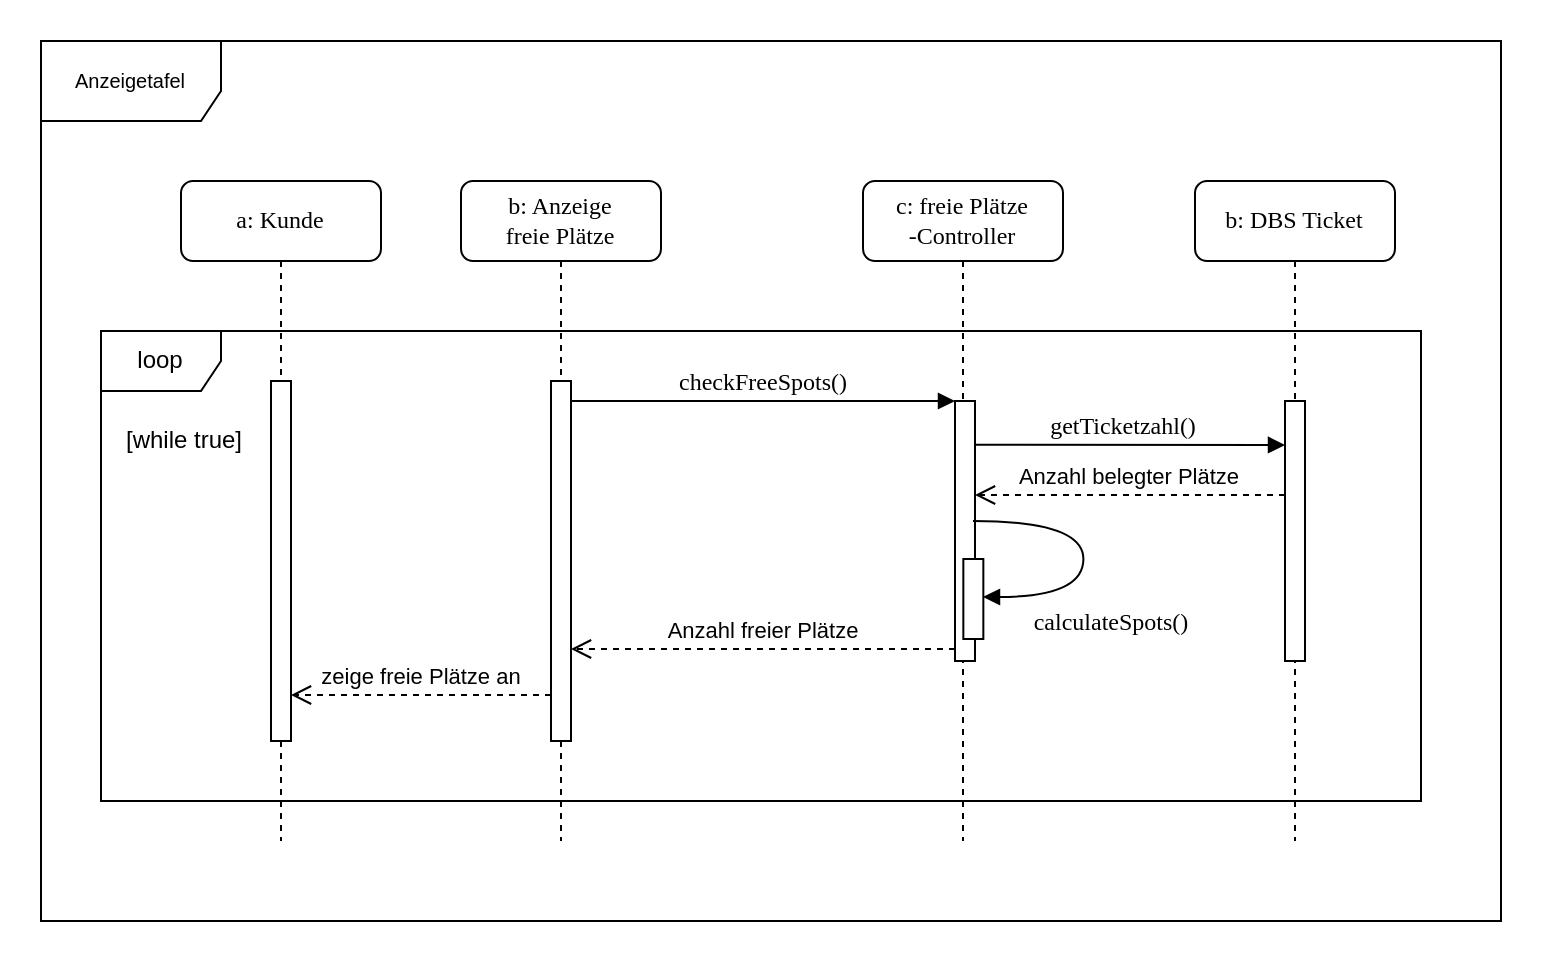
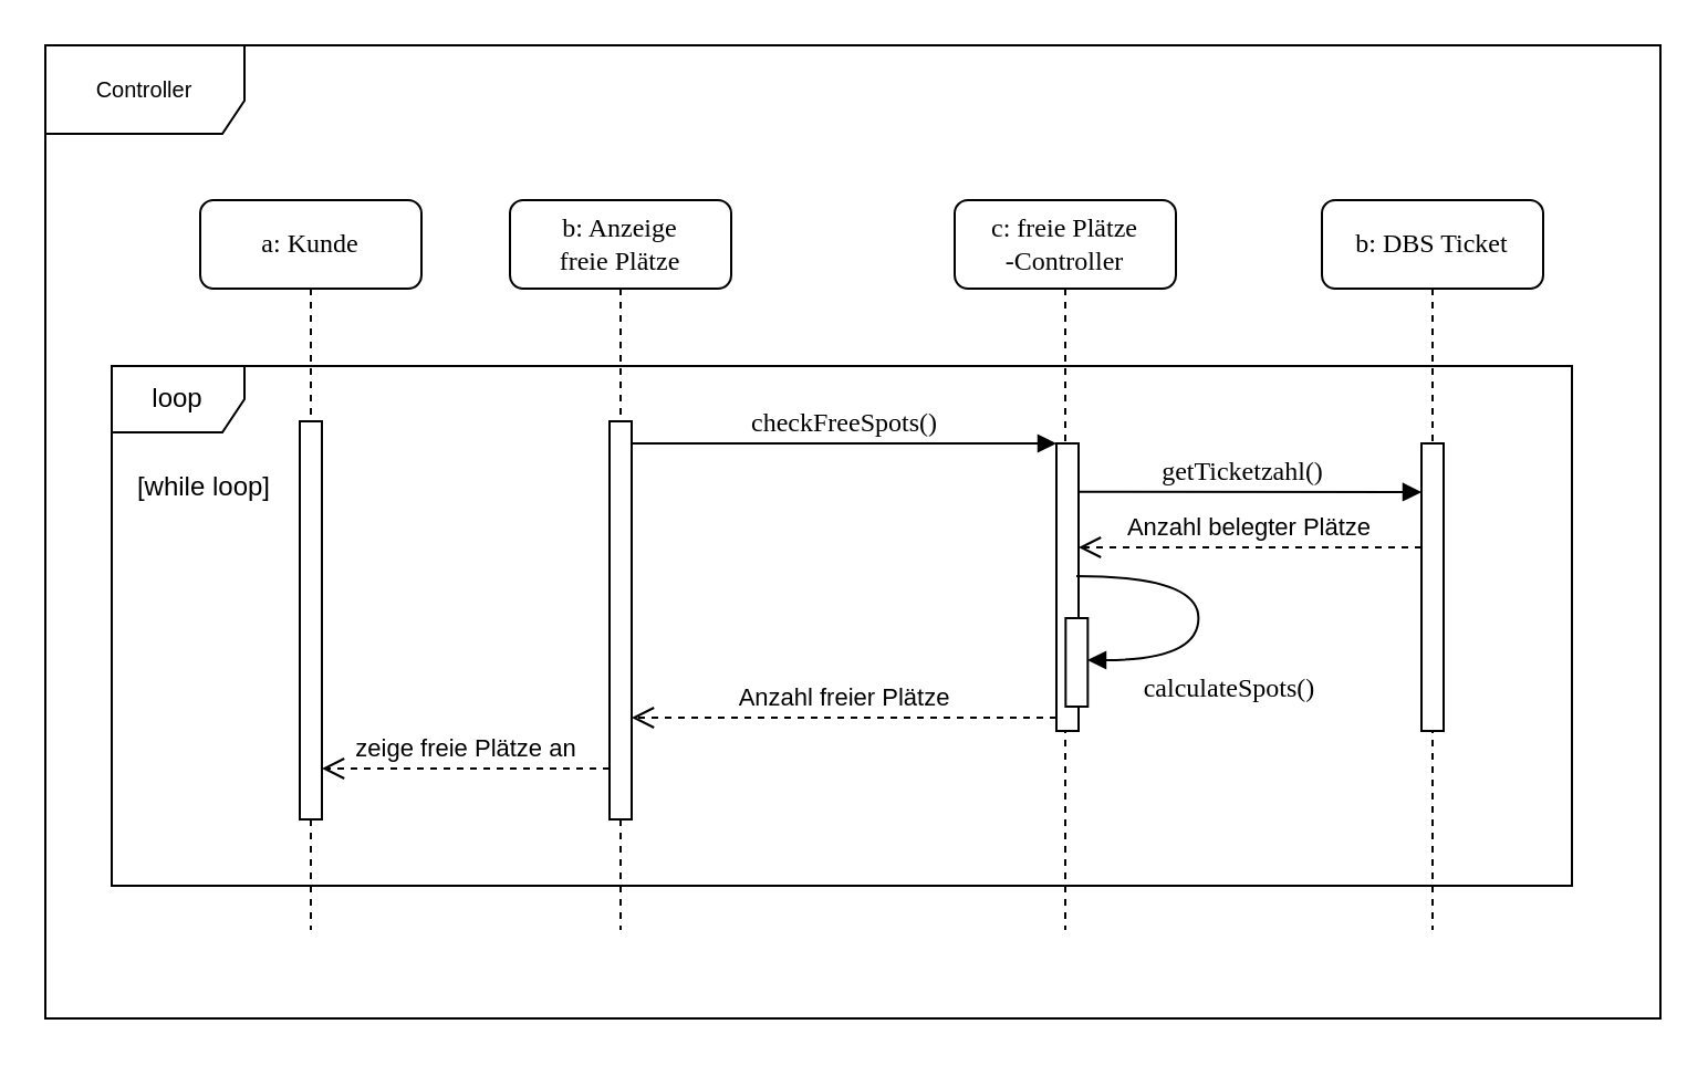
- <mxCell id="3" value="&lt;p style=&quot;line-height: 130%&quot;&gt;Anzeigetafel&lt;/p&gt;" style="shape=umlFrame;whiteSpace=wrap;html=1;fontSize=10;gradientColor=none;comic=0;width=90;height=40;" parent="1" vertex="1"><mxGeometry x="20" y="20" width="730" height="440" as="geometry" /></mxCell>
+ <mxCell id="3" value="&lt;p style=&quot;line-height: 130%&quot;&gt;Controller&lt;/p&gt;" style="shape=umlFrame;whiteSpace=wrap;html=1;fontSize=10;gradientColor=none;comic=0;width=90;height=40;" parent="1" vertex="1"><mxGeometry x="20" y="20" width="730" height="440" as="geometry" /></mxCell>
- <mxCell id="19" value="[while true]" style="text;html=1;strokeColor=none;fillColor=none;align=center;verticalAlign=middle;whiteSpace=wrap;rounded=0;" parent="1" vertex="1"><mxGeometry x="47" y="210" width="90" height="20" as="geometry" /></mxCell>
+ <mxCell id="19" value="[while loop]" style="text;html=1;strokeColor=none;fillColor=none;align=center;verticalAlign=middle;whiteSpace=wrap;rounded=0;" parent="1" vertex="1"><mxGeometry x="47" y="210" width="90" height="20" as="geometry" /></mxCell>
